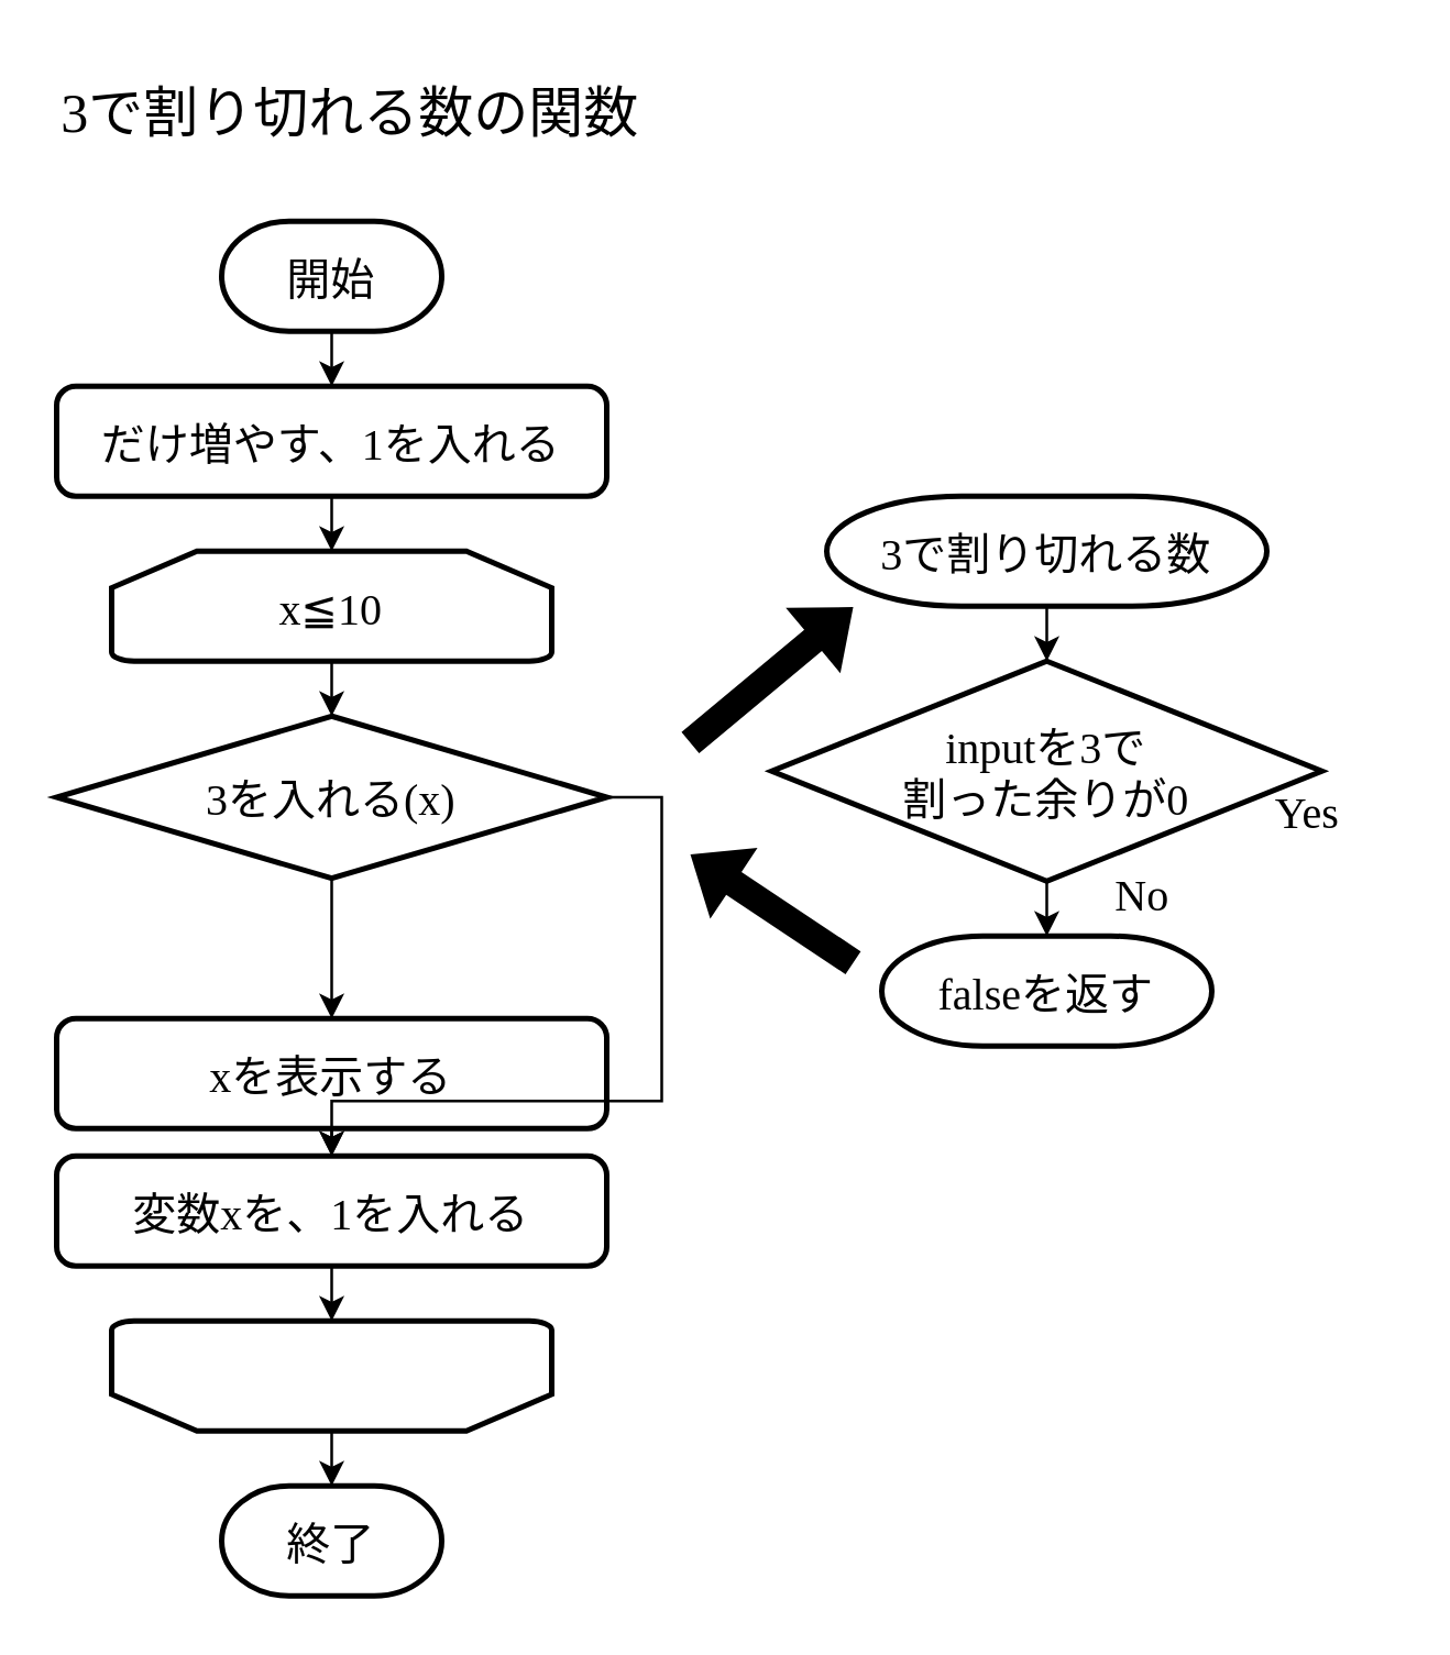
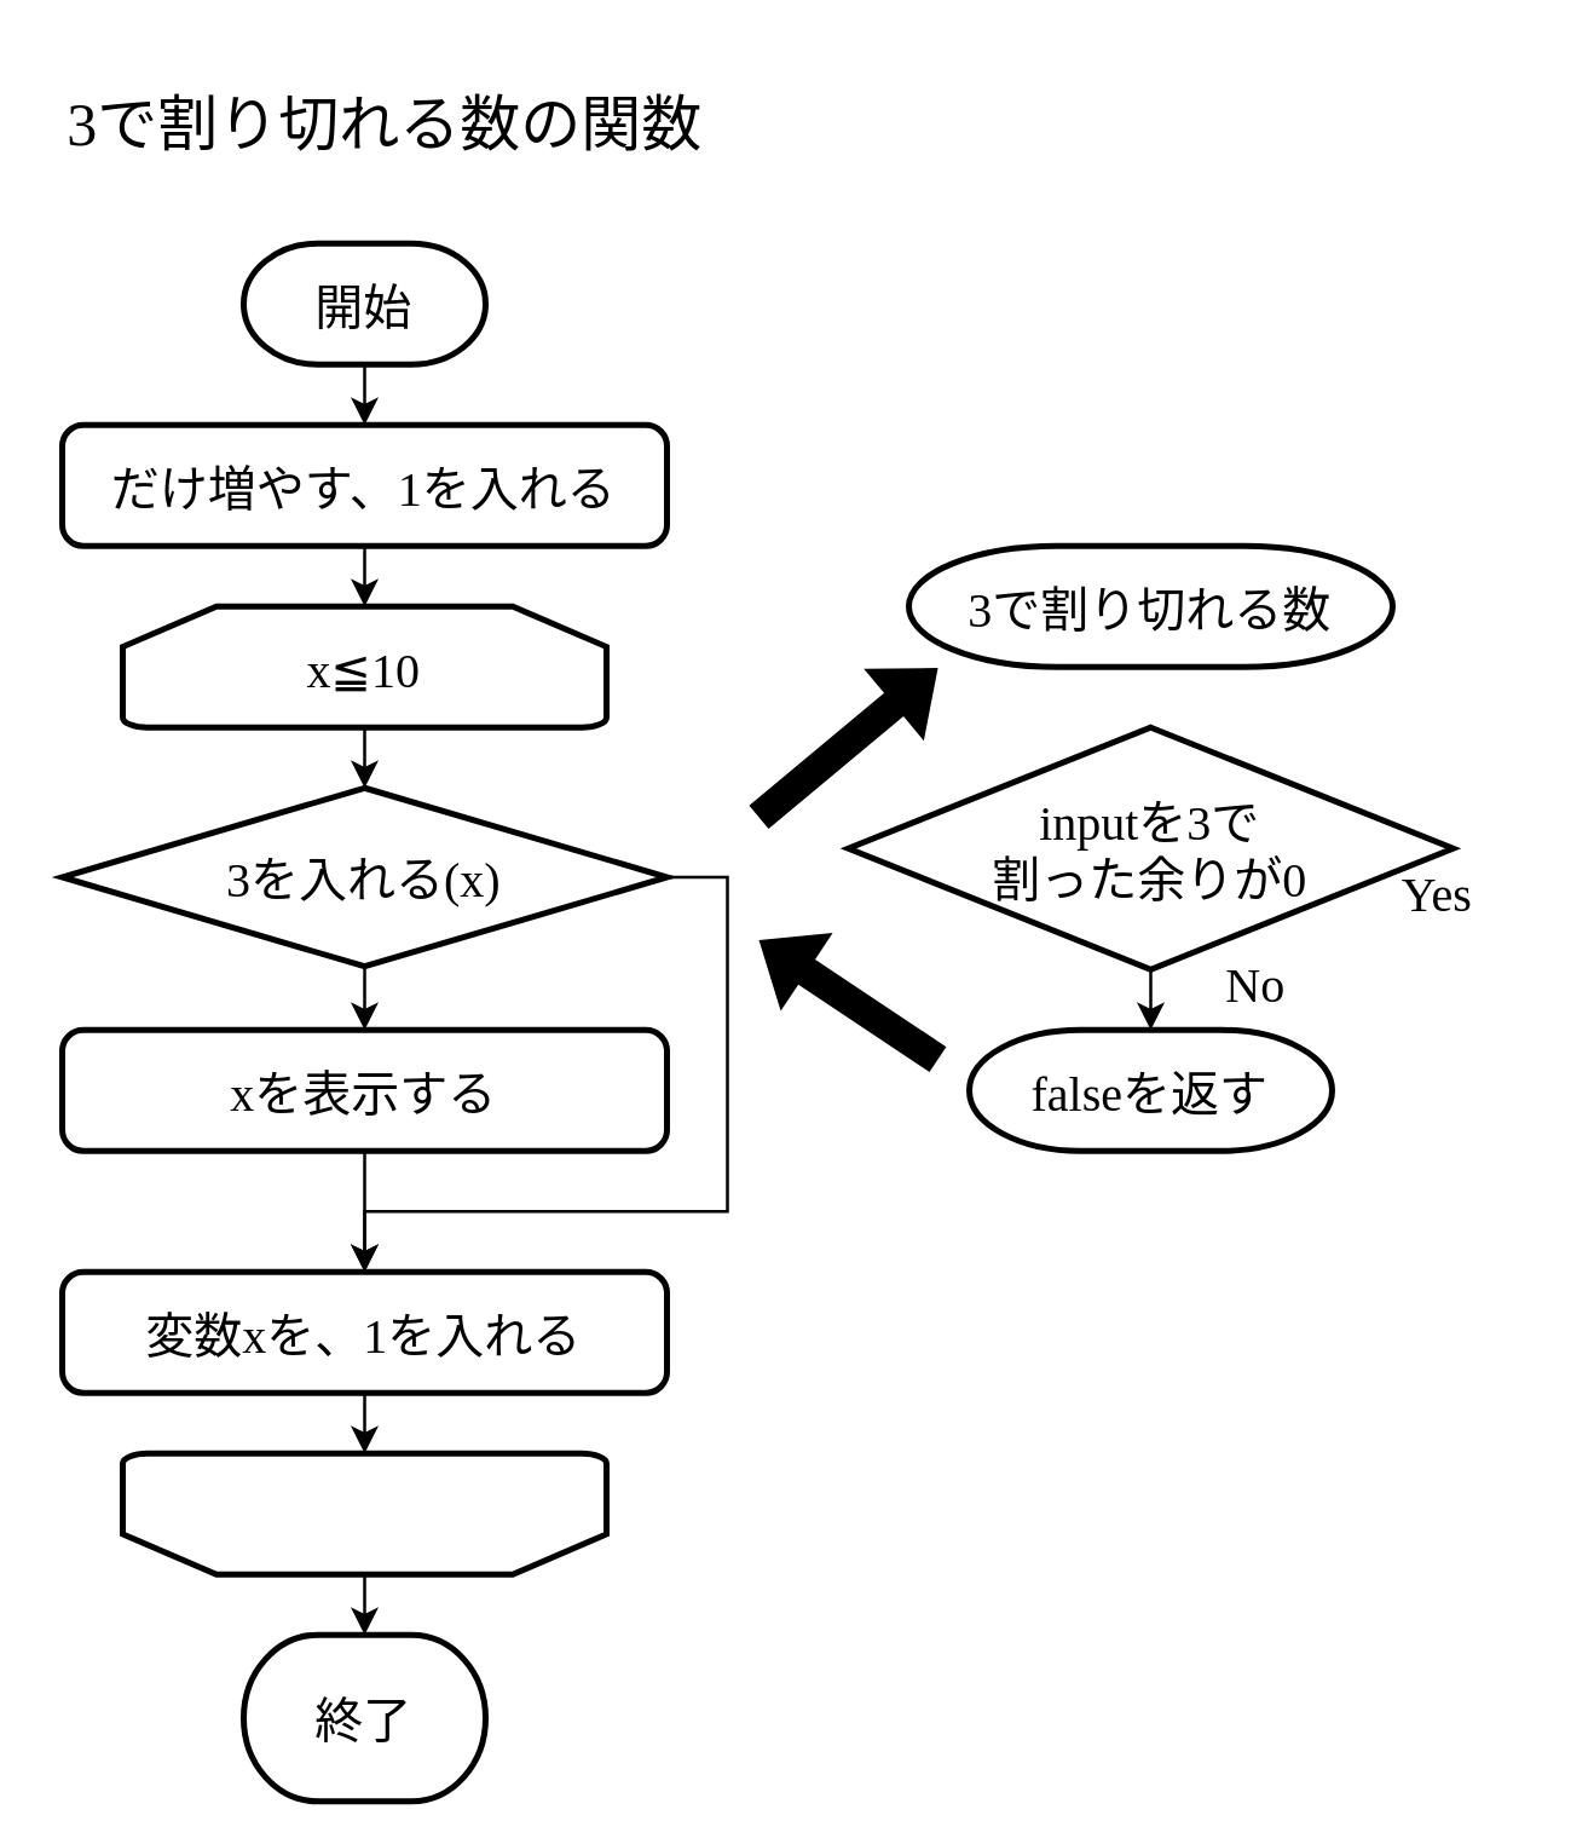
- <mxCell id="16" style="edgeStyle=none;html=1;exitX=0.5;exitY=1;exitDx=0;exitDy=0;exitPerimeter=0;entryX=0.5;entryY=0;entryDx=0;entryDy=0;" edge="1" parent="1" source="17" target="19"><mxGeometry relative="1" as="geometry" /></mxCell>
- <mxCell id="11" value="xを表示する" style="rounded=1;absoluteArcSize=1;arcSize=14;strokeWidth=2;fontSize=16;fontFamily=BIZ UDPGothic;" parent="1" vertex="1"><mxGeometry x="20" y="370" width="200" height="40" as="geometry" /></mxCell>
+ <mxCell id="11" value="xを表示する" style="rounded=1;absoluteArcSize=1;arcSize=14;strokeWidth=2;fontSize=16;fontFamily=BIZ UDPGothic;" parent="1" vertex="1"><mxGeometry x="20" y="340" width="200" height="40" as="geometry" /></mxCell>
- <mxCell id="4" value="終了" style="strokeWidth=2;shape=mxgraph.flowchart.terminator;fontSize=16;fontFamily=BIZ UDPGothic;" parent="1" vertex="1"><mxGeometry x="80" y="540" width="80" height="40" as="geometry" /></mxCell>
+ <mxCell id="4" value="終了" style="strokeWidth=2;shape=mxgraph.flowchart.terminator;fontSize=16;fontFamily=BIZ UDPGothic;" parent="1" vertex="1"><mxGeometry x="80" y="540" width="80" height="55" as="geometry" /></mxCell>
